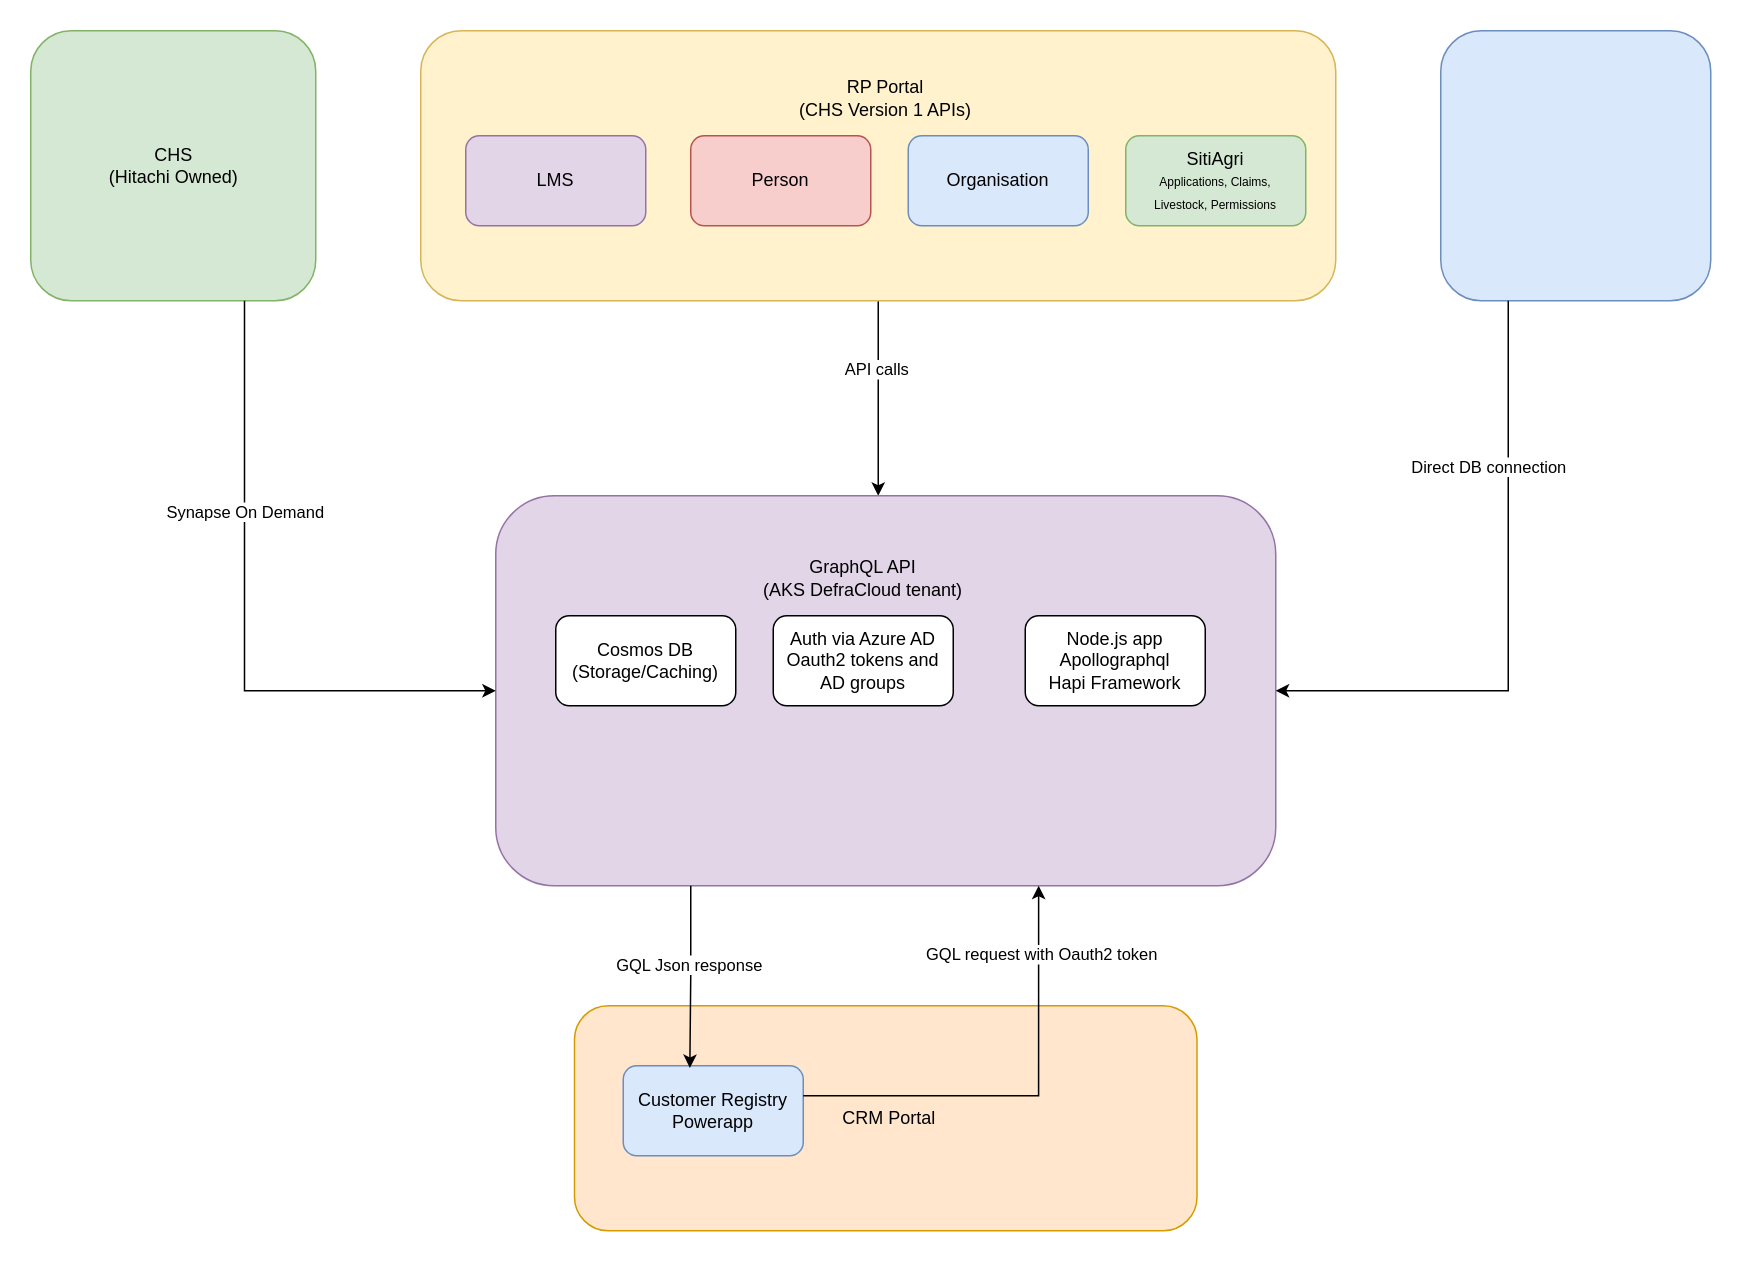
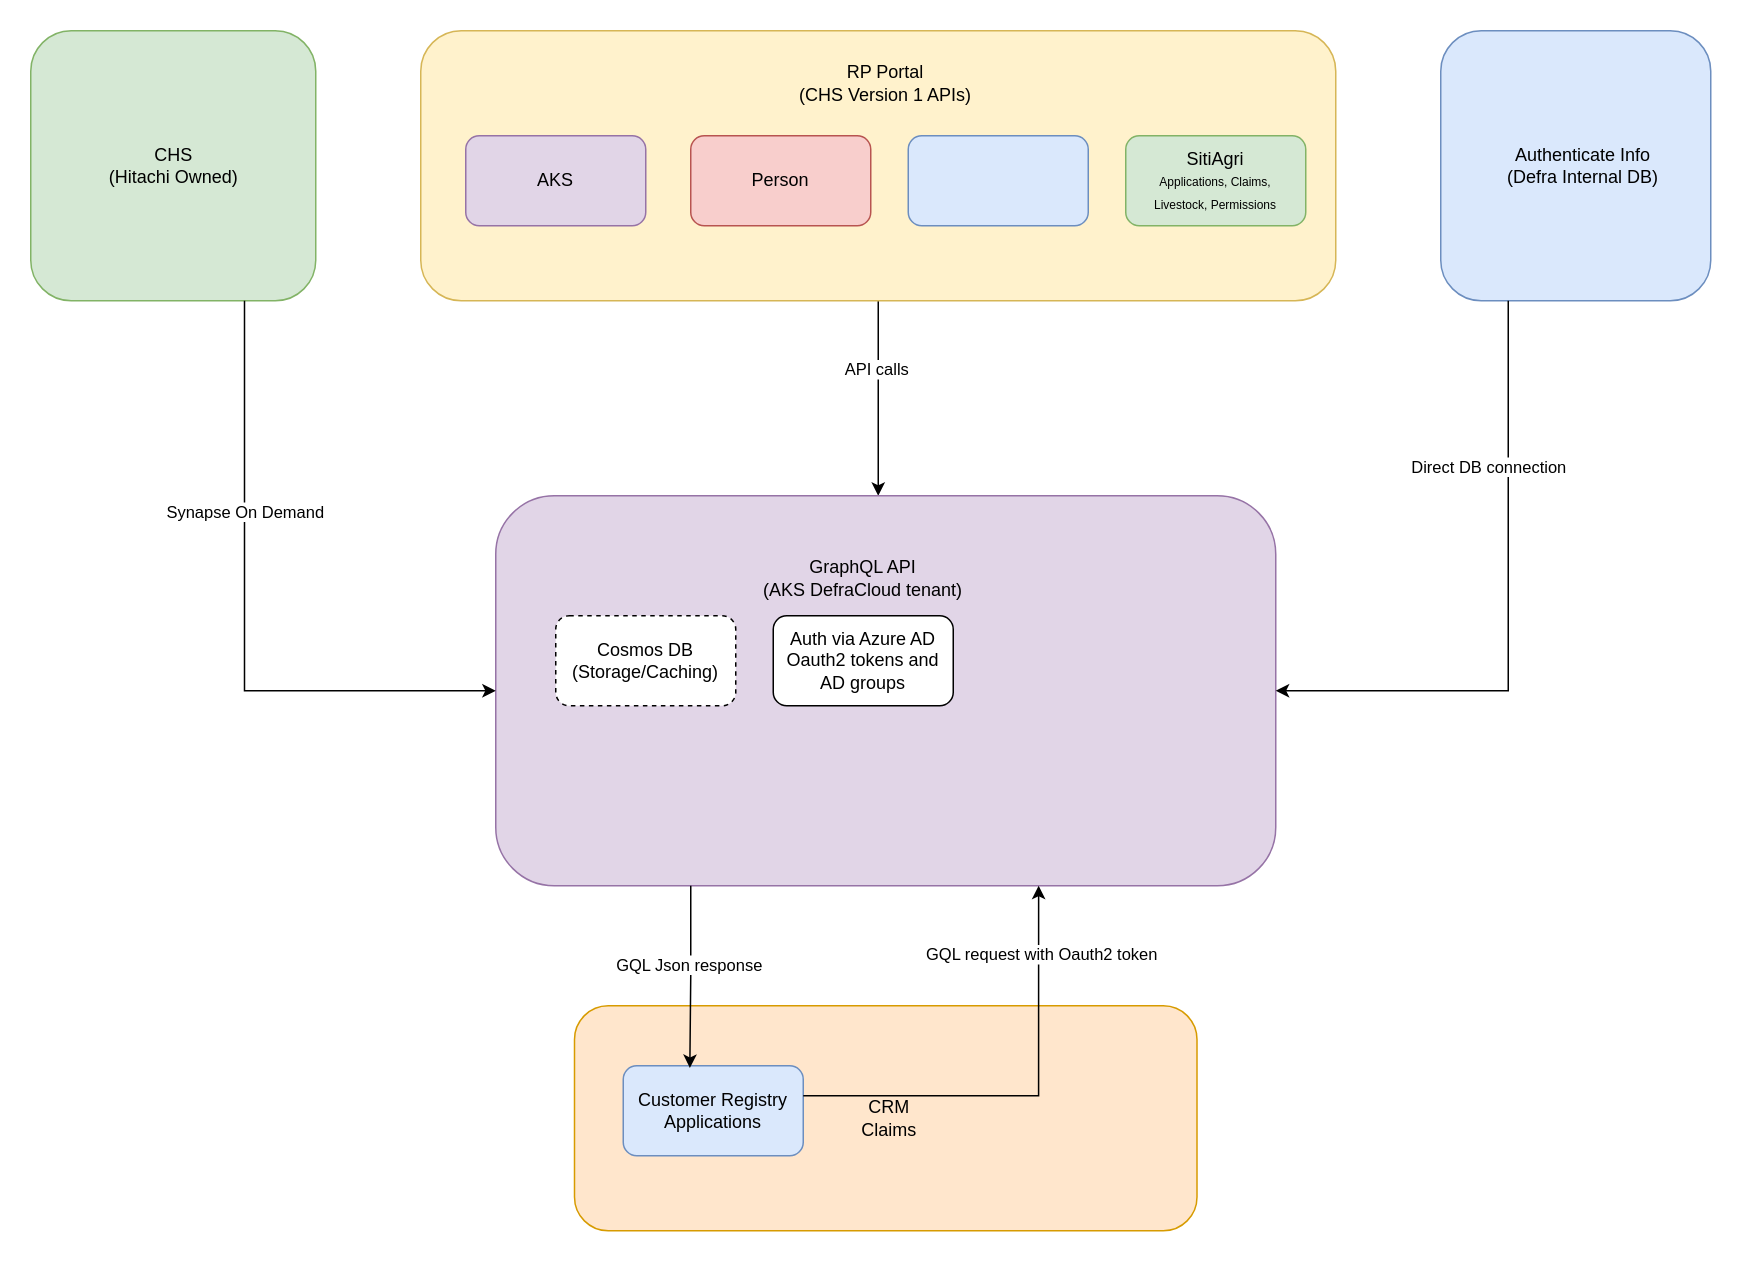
- <mxCell id="5" value="RP Portal&lt;br&gt;(CHS Version 1 APIs)" style="text;html=1;strokeColor=none;fillColor=none;align=center;verticalAlign=middle;whiteSpace=wrap;rounded=0;" vertex="1" parent="1"><mxGeometry x="530" y="50" width="120" height="30" as="geometry" /></mxCell>
+ <mxCell id="5" value="RP Portal&lt;br&gt;(CHS Version 1 APIs)" style="text;html=1;strokeColor=none;fillColor=none;align=center;verticalAlign=middle;whiteSpace=wrap;rounded=0;" vertex="1" parent="1"><mxGeometry x="530" y="40" width="120" height="30" as="geometry" /></mxCell>
+ <mxCell id="23" value="Authenticate Info&lt;br&gt;(Defra Internal DB)" style="text;html=1;strokeColor=none;fillColor=none;align=center;verticalAlign=middle;whiteSpace=wrap;rounded=0;" vertex="1" parent="21"><mxGeometry x="30" y="45" width="130" height="90" as="geometry" /></mxCell>
- <mxCell id="16" value="LMS" style="text;html=1;strokeColor=none;fillColor=none;align=center;verticalAlign=middle;whiteSpace=wrap;rounded=0;" vertex="1" parent="1"><mxGeometry x="340" y="105" width="60" height="30" as="geometry" /></mxCell>
+ <mxCell id="16" value="AKS" style="text;html=1;strokeColor=none;fillColor=none;align=center;verticalAlign=middle;whiteSpace=wrap;rounded=0;" vertex="1" parent="1"><mxGeometry x="340" y="105" width="60" height="30" as="geometry" /></mxCell>
- <mxCell id="11" value="Organisation" style="text;html=1;strokeColor=none;fillColor=none;align=center;verticalAlign=middle;whiteSpace=wrap;rounded=0;" vertex="1" parent="9"><mxGeometry x="30" y="15" width="60" height="30" as="geometry" /></mxCell>
- <mxCell id="34" value="Cosmos DB&lt;br&gt;(Storage/Caching)" style="rounded=1;whiteSpace=wrap;html=1;" vertex="1" parent="1"><mxGeometry x="370" y="410" width="120" height="60" as="geometry" /></mxCell>
+ <mxCell id="34" value="Cosmos DB&lt;br&gt;(Storage/Caching)" style="rounded=1;whiteSpace=wrap;html=1;dashed=1;" vertex="1" parent="1"><mxGeometry x="370" y="410" width="120" height="60" as="geometry" /></mxCell>
- <mxCell id="36" value="Node.js app&lt;br&gt;Apollographql&lt;br&gt;Hapi Framework" style="rounded=1;whiteSpace=wrap;html=1;" vertex="1" parent="1"><mxGeometry x="683" y="410" width="120" height="60" as="geometry" /></mxCell>
- <mxCell id="30" value="Customer Registry Powerapp" style="rounded=1;whiteSpace=wrap;html=1;fillColor=#dae8fc;strokeColor=#6c8ebf;" vertex="1" parent="27"><mxGeometry x="32.5" y="40" width="120" height="60" as="geometry" /></mxCell>
+ <mxCell id="30" value="Customer Registry Applications" style="rounded=1;whiteSpace=wrap;html=1;fillColor=#dae8fc;strokeColor=#6c8ebf;" vertex="1" parent="27"><mxGeometry x="32.5" y="40" width="120" height="60" as="geometry" /></mxCell>
- <mxCell id="29" value="CRM Portal" style="text;html=1;strokeColor=none;fillColor=none;align=center;verticalAlign=middle;whiteSpace=wrap;rounded=0;" vertex="1" parent="27"><mxGeometry x="177.5" y="60" width="65" height="30" as="geometry" /></mxCell>
+ <mxCell id="29" value="CRM Claims" style="text;html=1;strokeColor=none;fillColor=none;align=center;verticalAlign=middle;whiteSpace=wrap;rounded=0;" vertex="1" parent="27"><mxGeometry x="177.5" y="60" width="65" height="30" as="geometry" /></mxCell>
